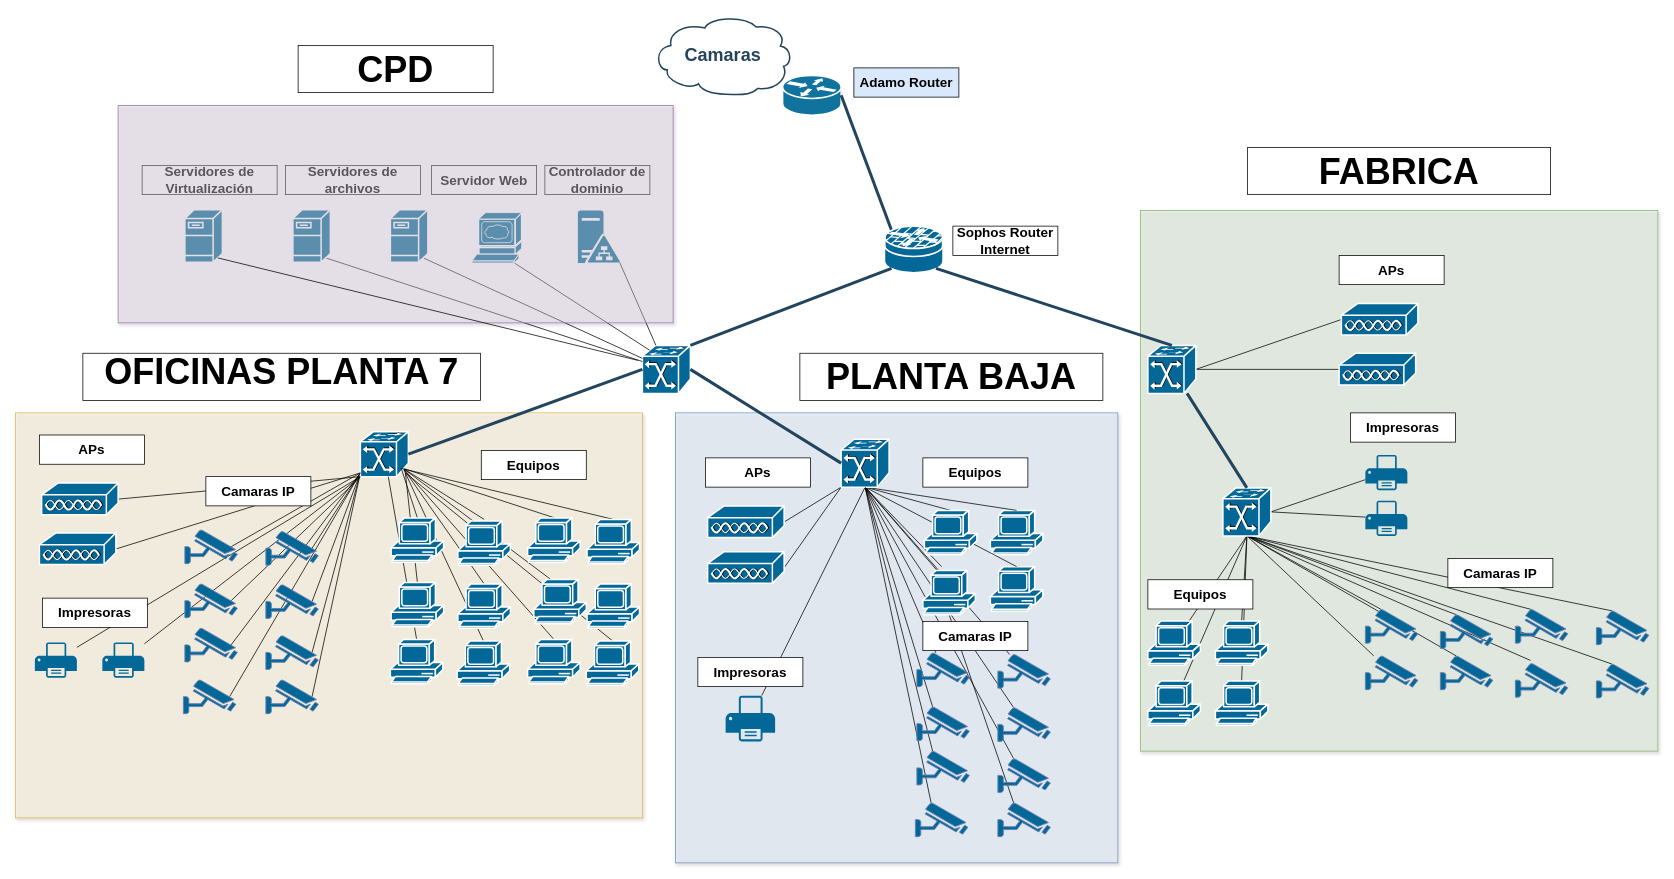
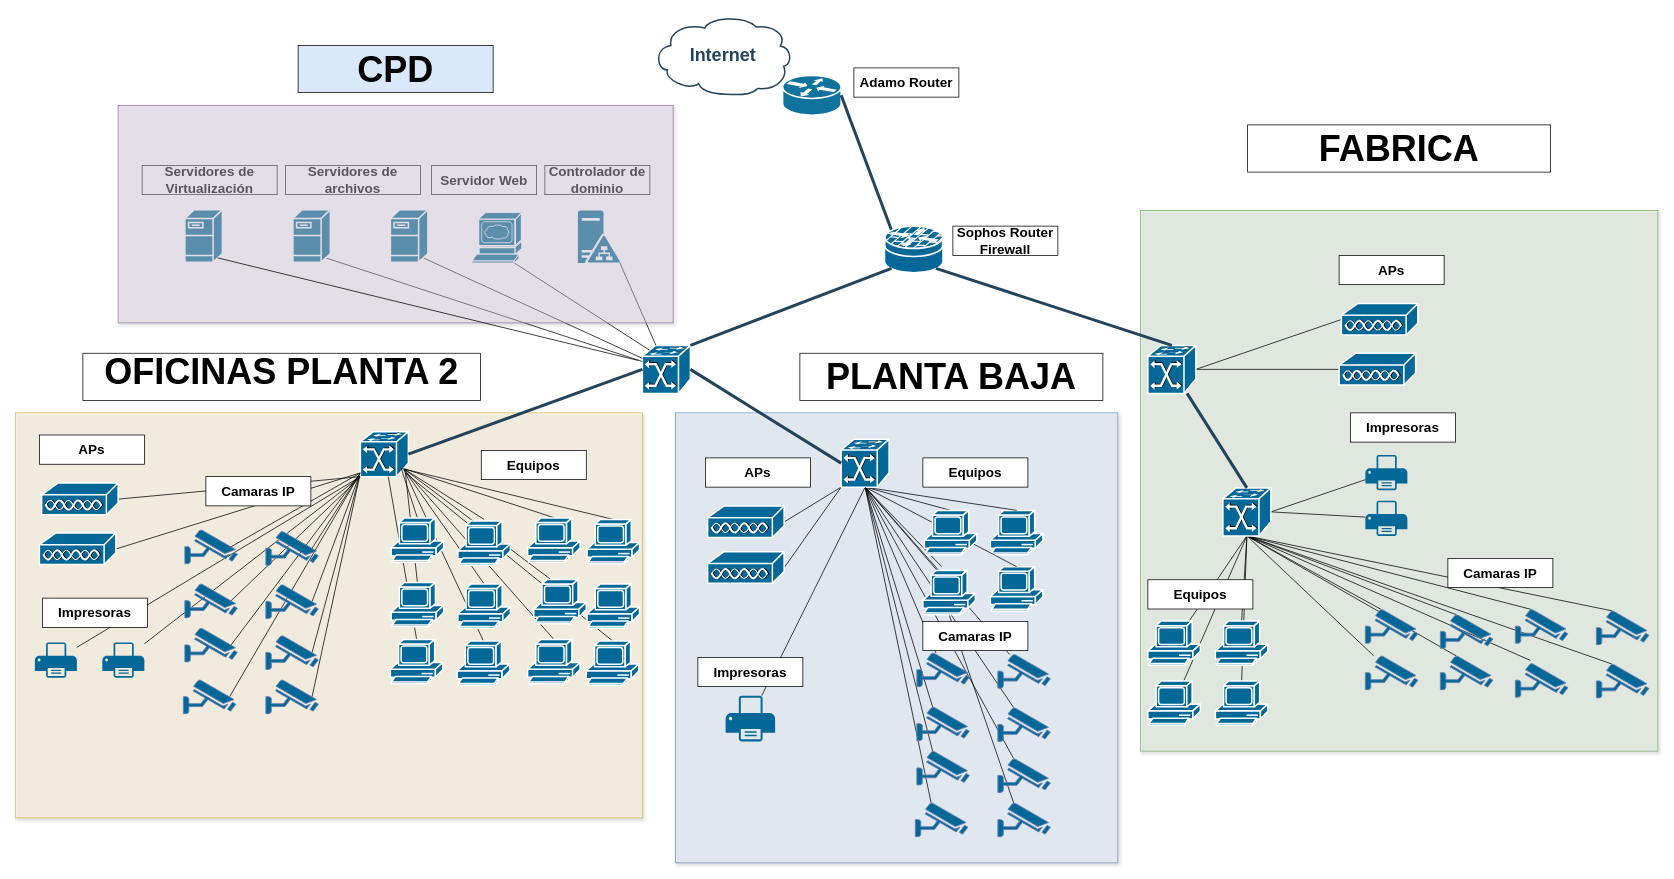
- <mxCell id="5" value="Camaras" style="shape=mxgraph.cisco.storage.cloud;html=1;dashed=0;strokeColor=#23445D;fillColor=#ffffff;strokeWidth=2;fontFamily=Helvetica;fontSize=24;fontColor=#23445D;align=center;fontStyle=1" parent="1" vertex="1"><mxGeometry x="870" y="20" width="186" height="106" as="geometry" /></mxCell>
+ <mxCell id="5" value="Internet" style="shape=mxgraph.cisco.storage.cloud;html=1;dashed=0;strokeColor=#23445D;fillColor=#ffffff;strokeWidth=2;fontFamily=Helvetica;fontSize=24;fontColor=#23445D;align=center;fontStyle=1" parent="1" vertex="1"><mxGeometry x="870" y="20" width="186" height="106" as="geometry" /></mxCell>
- <mxCell id="157" value="&lt;b&gt;&lt;font style=&quot;font-size: 48px&quot;&gt;CPD&lt;/font&gt;&lt;br&gt;&lt;/b&gt;" style="whiteSpace=wrap;html=1;" vertex="1" parent="1"><mxGeometry x="397" y="60" width="260" height="63" as="geometry" /></mxCell>
+ <mxCell id="157" value="&lt;b&gt;&lt;font style=&quot;font-size: 48px&quot;&gt;CPD&lt;/font&gt;&lt;br&gt;&lt;/b&gt;" style="whiteSpace=wrap;html=1;fillColor=#dae8fc;" vertex="1" parent="1"><mxGeometry x="397" y="60" width="260" height="63" as="geometry" /></mxCell>
- <mxCell id="105" value="&lt;span style=&quot;font-size: 18px&quot;&gt;&lt;b&gt;Adamo Router&lt;/b&gt;&lt;/span&gt;" style="whiteSpace=wrap;html=1;fillColor=#dae8fc;" vertex="1" parent="1"><mxGeometry x="1138" y="90" width="140" height="39" as="geometry" /></mxCell>
+ <mxCell id="105" value="&lt;span style=&quot;font-size: 18px&quot;&gt;&lt;b&gt;Adamo Router&lt;/b&gt;&lt;/span&gt;" style="whiteSpace=wrap;html=1;" vertex="1" parent="1"><mxGeometry x="1138" y="90" width="140" height="39" as="geometry" /></mxCell>
- <mxCell id="162" value="&lt;b&gt;&lt;span style=&quot;font-size: 48px&quot;&gt;FABRICA&lt;/span&gt;&lt;br&gt;&lt;/b&gt;" style="whiteSpace=wrap;html=1;" vertex="1" parent="1"><mxGeometry x="1663" y="196" width="404" height="63" as="geometry" /></mxCell>
+ <mxCell id="162" value="&lt;b&gt;&lt;span style=&quot;font-size: 48px&quot;&gt;FABRICA&lt;/span&gt;&lt;br&gt;&lt;/b&gt;" style="whiteSpace=wrap;html=1;" vertex="1" parent="1"><mxGeometry x="1663" y="166" width="404" height="63" as="geometry" /></mxCell>
- <mxCell id="9" value="&lt;font style=&quot;font-size: 18px&quot;&gt;&lt;b&gt;Sophos Router Internet&lt;/b&gt;&lt;/font&gt;" style="whiteSpace=wrap;html=1;" vertex="1" parent="1"><mxGeometry x="1270" y="301" width="140" height="39" as="geometry" /></mxCell>
+ <mxCell id="9" value="&lt;font style=&quot;font-size: 18px&quot;&gt;&lt;b&gt;Sophos Router Firewall&lt;/b&gt;&lt;/font&gt;" style="whiteSpace=wrap;html=1;" vertex="1" parent="1"><mxGeometry x="1270" y="301" width="140" height="39" as="geometry" /></mxCell>
- <mxCell id="160" value="&lt;b&gt;&lt;font style=&quot;font-size: 48px&quot;&gt;OFICINAS PLANTA 7&lt;br&gt;&lt;/font&gt;&lt;br&gt;&lt;/b&gt;" style="whiteSpace=wrap;html=1;" vertex="1" parent="1"><mxGeometry x="110" y="470.5" width="530" height="63" as="geometry" /></mxCell>
+ <mxCell id="160" value="&lt;b&gt;&lt;font style=&quot;font-size: 48px&quot;&gt;OFICINAS PLANTA 2&lt;br&gt;&lt;/font&gt;&lt;br&gt;&lt;/b&gt;" style="whiteSpace=wrap;html=1;" vertex="1" parent="1"><mxGeometry x="110" y="470.5" width="530" height="63" as="geometry" /></mxCell>
